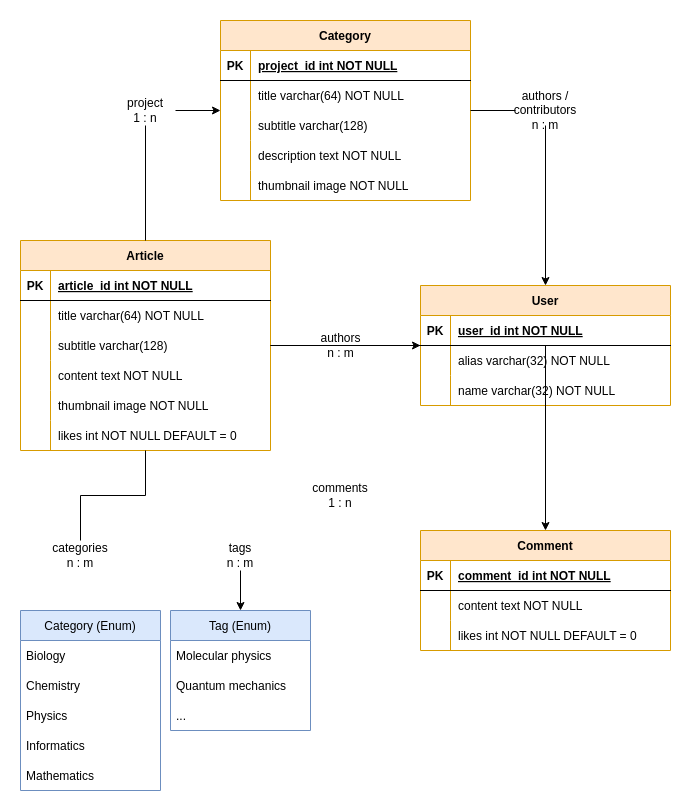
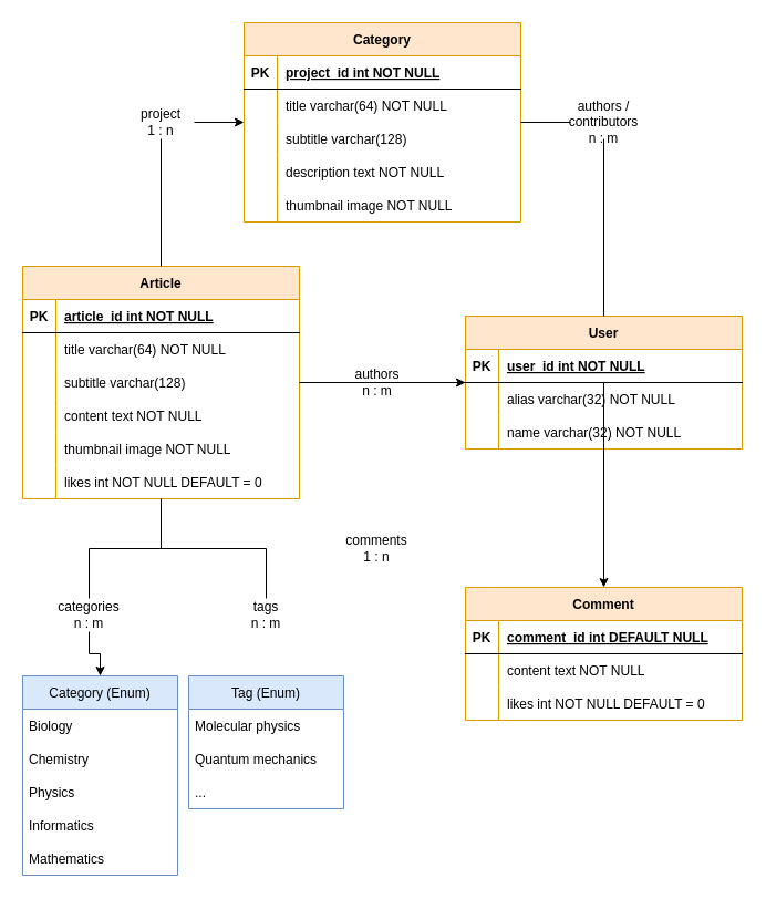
- <mxCell id="51" style="edgeStyle=orthogonalEdgeStyle;rounded=0;orthogonalLoop=1;jettySize=auto;html=1;endArrow=classic;endFill=1;startArrow=none;" edge="1" parent="1" source="68" target="2"><mxGeometry relative="1" as="geometry" /></mxCell>
+ <mxCell id="51" style="edgeStyle=orthogonalEdgeStyle;rounded=0;orthogonalLoop=1;jettySize=auto;html=1;endArrow=none;endFill=1;startArrow=none;" edge="1" parent="1" source="68" target="2"><mxGeometry relative="1" as="geometry" /></mxCell>
+ <mxCell id="50" value="" style="edgeStyle=orthogonalEdgeStyle;rounded=0;orthogonalLoop=1;jettySize=auto;html=1;endArrow=none;endFill=1;" edge="1" parent="1" source="16" target="49"><mxGeometry relative="1" as="geometry"><mxPoint x="145.04" y="230" as="sourcePoint" /><mxPoint x="240" y="370" as="targetPoint" /></mxGeometry></mxCell>
- <mxCell id="75" value="comment_id int NOT NULL" style="shape=partialRectangle;overflow=hidden;connectable=0;fillColor=none;top=0;left=0;bottom=0;right=0;align=left;spacingLeft=6;fontStyle=5;" vertex="1" parent="73"><mxGeometry x="30" width="220" height="30" as="geometry"><mxRectangle width="220" height="30" as="alternateBounds" /></mxGeometry></mxCell>
+ <mxCell id="75" value="comment_id int DEFAULT NULL" style="shape=partialRectangle;overflow=hidden;connectable=0;fillColor=none;top=0;left=0;bottom=0;right=0;align=left;spacingLeft=6;fontStyle=5;" vertex="1" parent="73"><mxGeometry x="30" width="220" height="30" as="geometry"><mxRectangle width="220" height="30" as="alternateBounds" /></mxGeometry></mxCell>
- <mxCell id="14" style="edgeStyle=orthogonalEdgeStyle;rounded=0;orthogonalLoop=1;jettySize=auto;html=1;endArrow=classic;endFill=1;startArrow=none;" edge="1" parent="1" source="49" target="45"><mxGeometry relative="1" as="geometry" /></mxCell>
+ <mxCell id="13" style="edgeStyle=orthogonalEdgeStyle;rounded=0;orthogonalLoop=1;jettySize=auto;html=1;endArrow=classic;endFill=1;startArrow=none;" edge="1" parent="1" source="43" target="37"><mxGeometry relative="1" as="geometry" /></mxCell>
